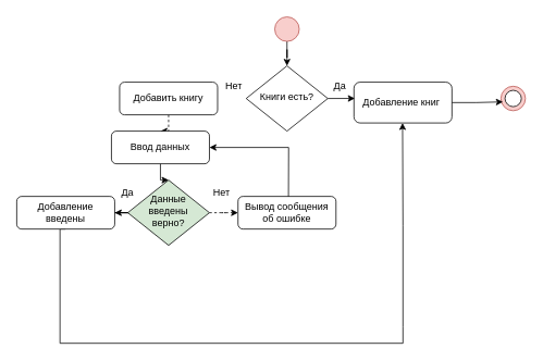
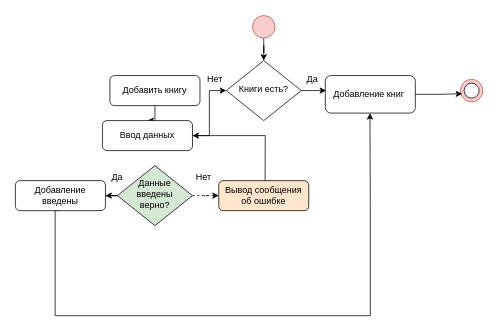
- <mxCell id="5" style="edgeStyle=orthogonalEdgeStyle;rounded=0;orthogonalLoop=1;jettySize=auto;html=1;entryX=0.5;entryY=0;entryDx=0;entryDy=0;dashed=1;" parent="1" source="6" target="15" edge="1"><mxGeometry relative="1" as="geometry" /></mxCell>
+ <mxCell id="5" style="edgeStyle=orthogonalEdgeStyle;rounded=0;orthogonalLoop=1;jettySize=auto;html=1;entryX=0.5;entryY=0;entryDx=0;entryDy=0;" parent="1" source="6" target="15" edge="1"><mxGeometry relative="1" as="geometry" /></mxCell>
- <mxCell id="14" style="edgeStyle=orthogonalEdgeStyle;rounded=0;orthogonalLoop=1;jettySize=auto;html=1;entryX=0.5;entryY=0;entryDx=0;entryDy=0;" parent="1" source="15" target="13" edge="1"><mxGeometry relative="1" as="geometry" /></mxCell>
+ <mxCell id="14" style="edgeStyle=orthogonalEdgeStyle;rounded=0;orthogonalLoop=1;jettySize=auto;html=1;" parent="1" source="15" target="4" edge="1"><mxGeometry relative="1" as="geometry" /></mxCell>
- <mxCell id="16" value="Вывод сообщения об ошибке" style="rounded=1;whiteSpace=wrap;html=1;fontSize=12;glass=0;strokeWidth=1;shadow=0;" parent="1" vertex="1"><mxGeometry x="291" y="240" width="120" height="40" as="geometry" /></mxCell>
+ <mxCell id="16" value="Вывод сообщения об ошибке" style="rounded=1;whiteSpace=wrap;html=1;fontSize=12;glass=0;strokeWidth=1;shadow=0;fillColor=#ffe6cc;" parent="1" vertex="1"><mxGeometry x="291" y="240" width="120" height="40" as="geometry" /></mxCell>
